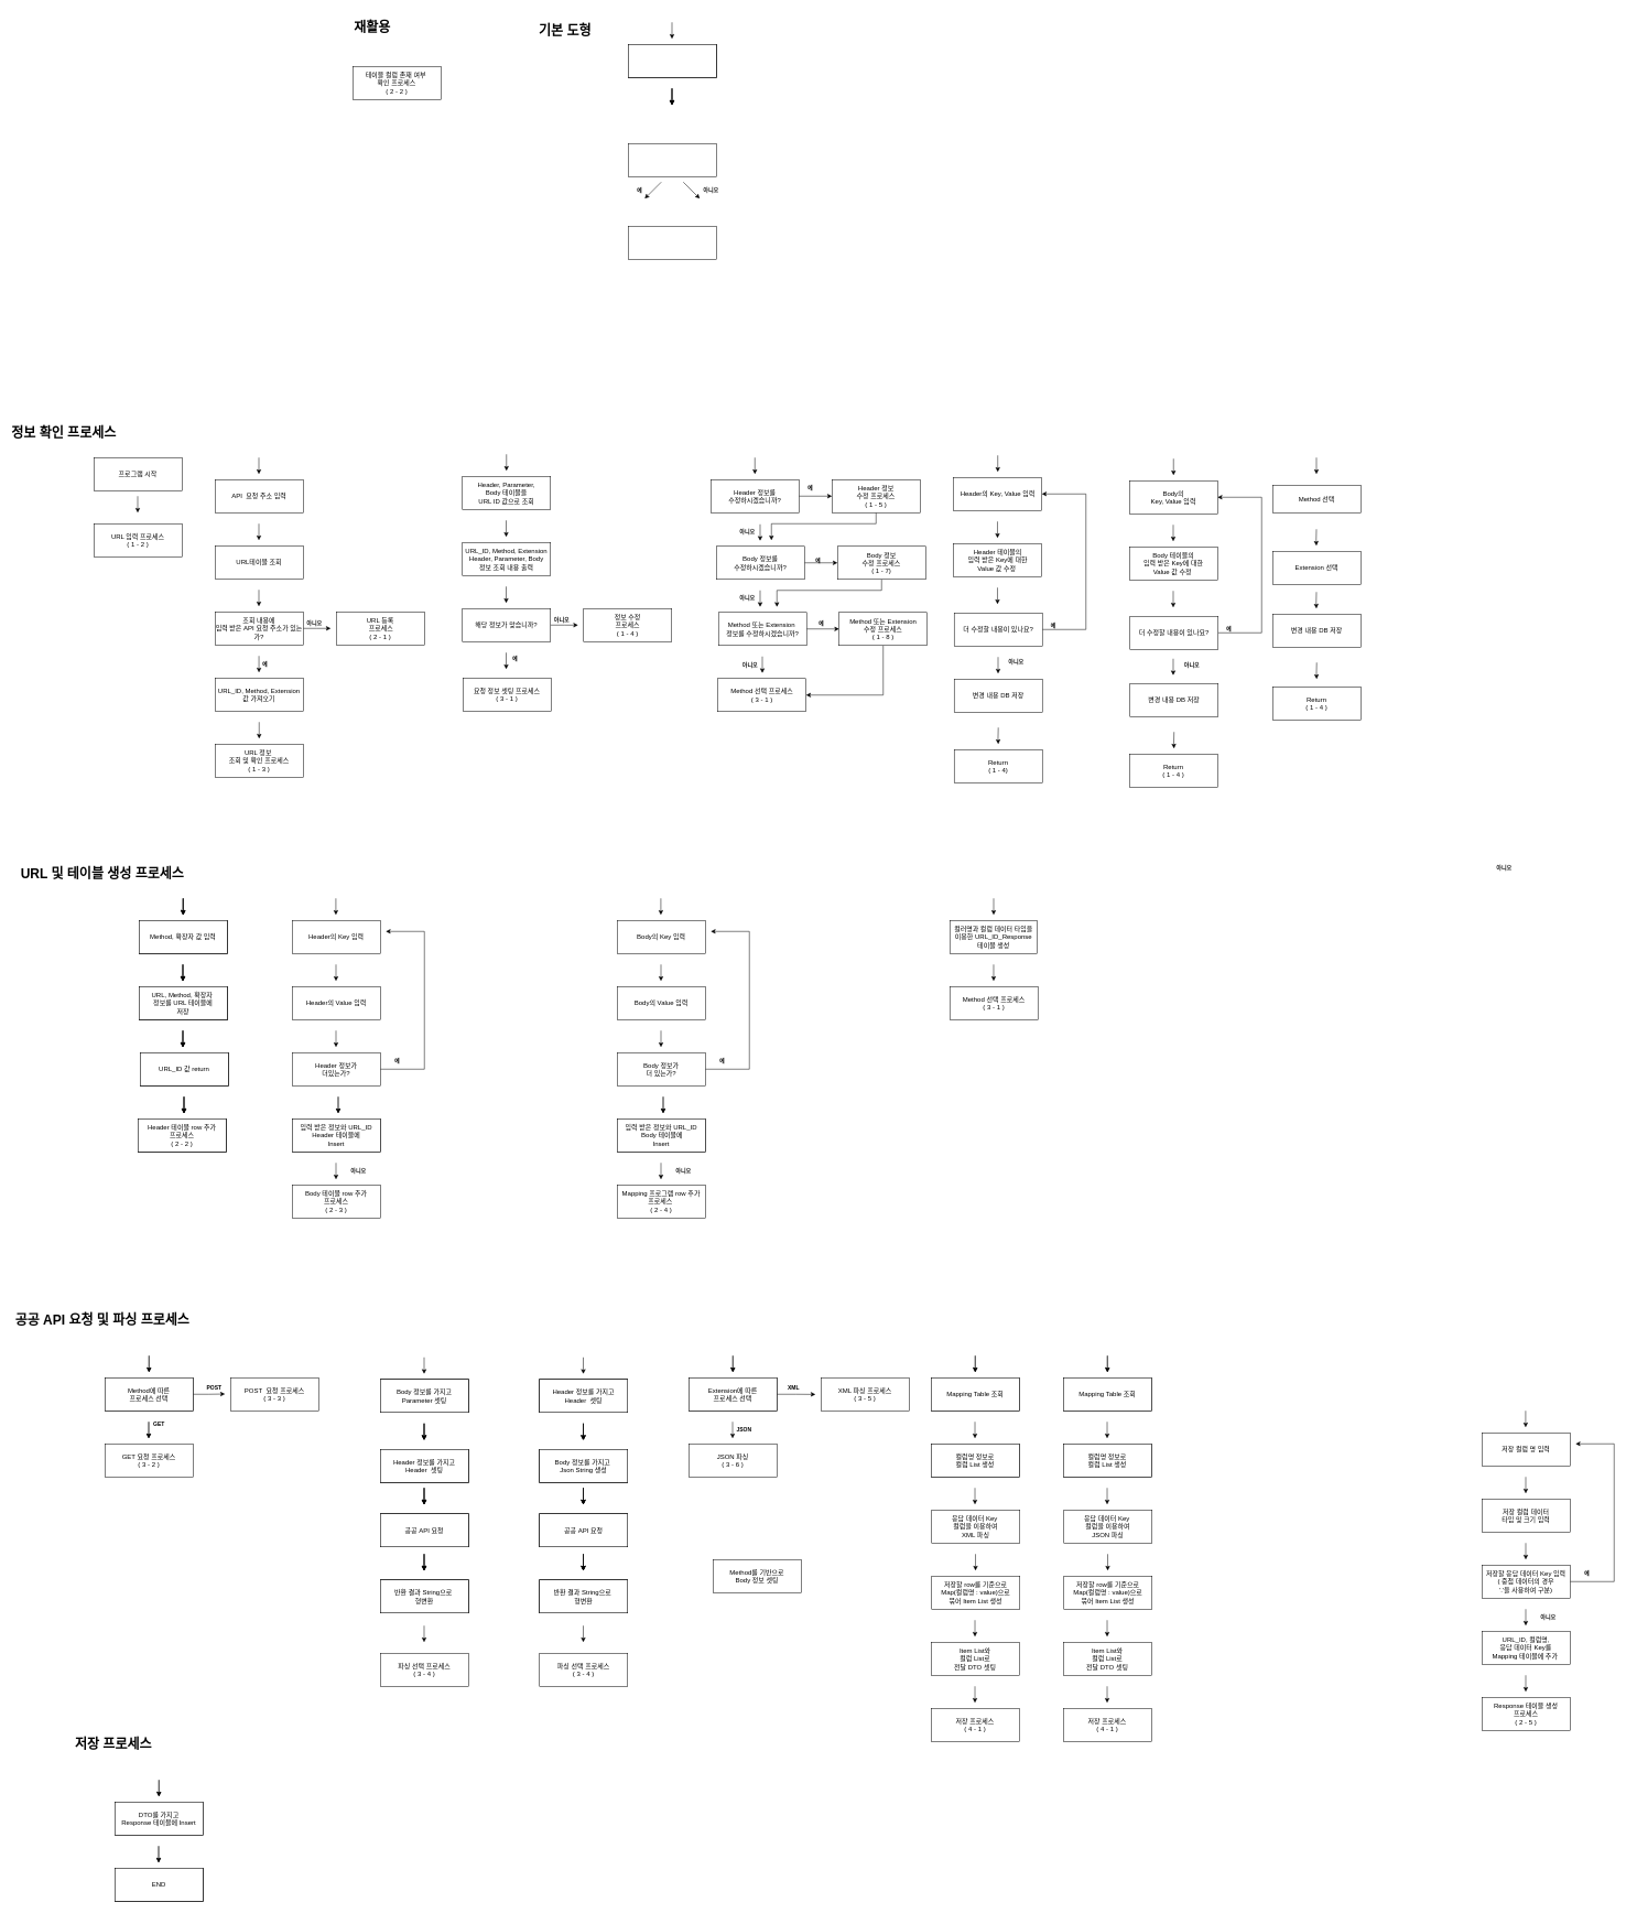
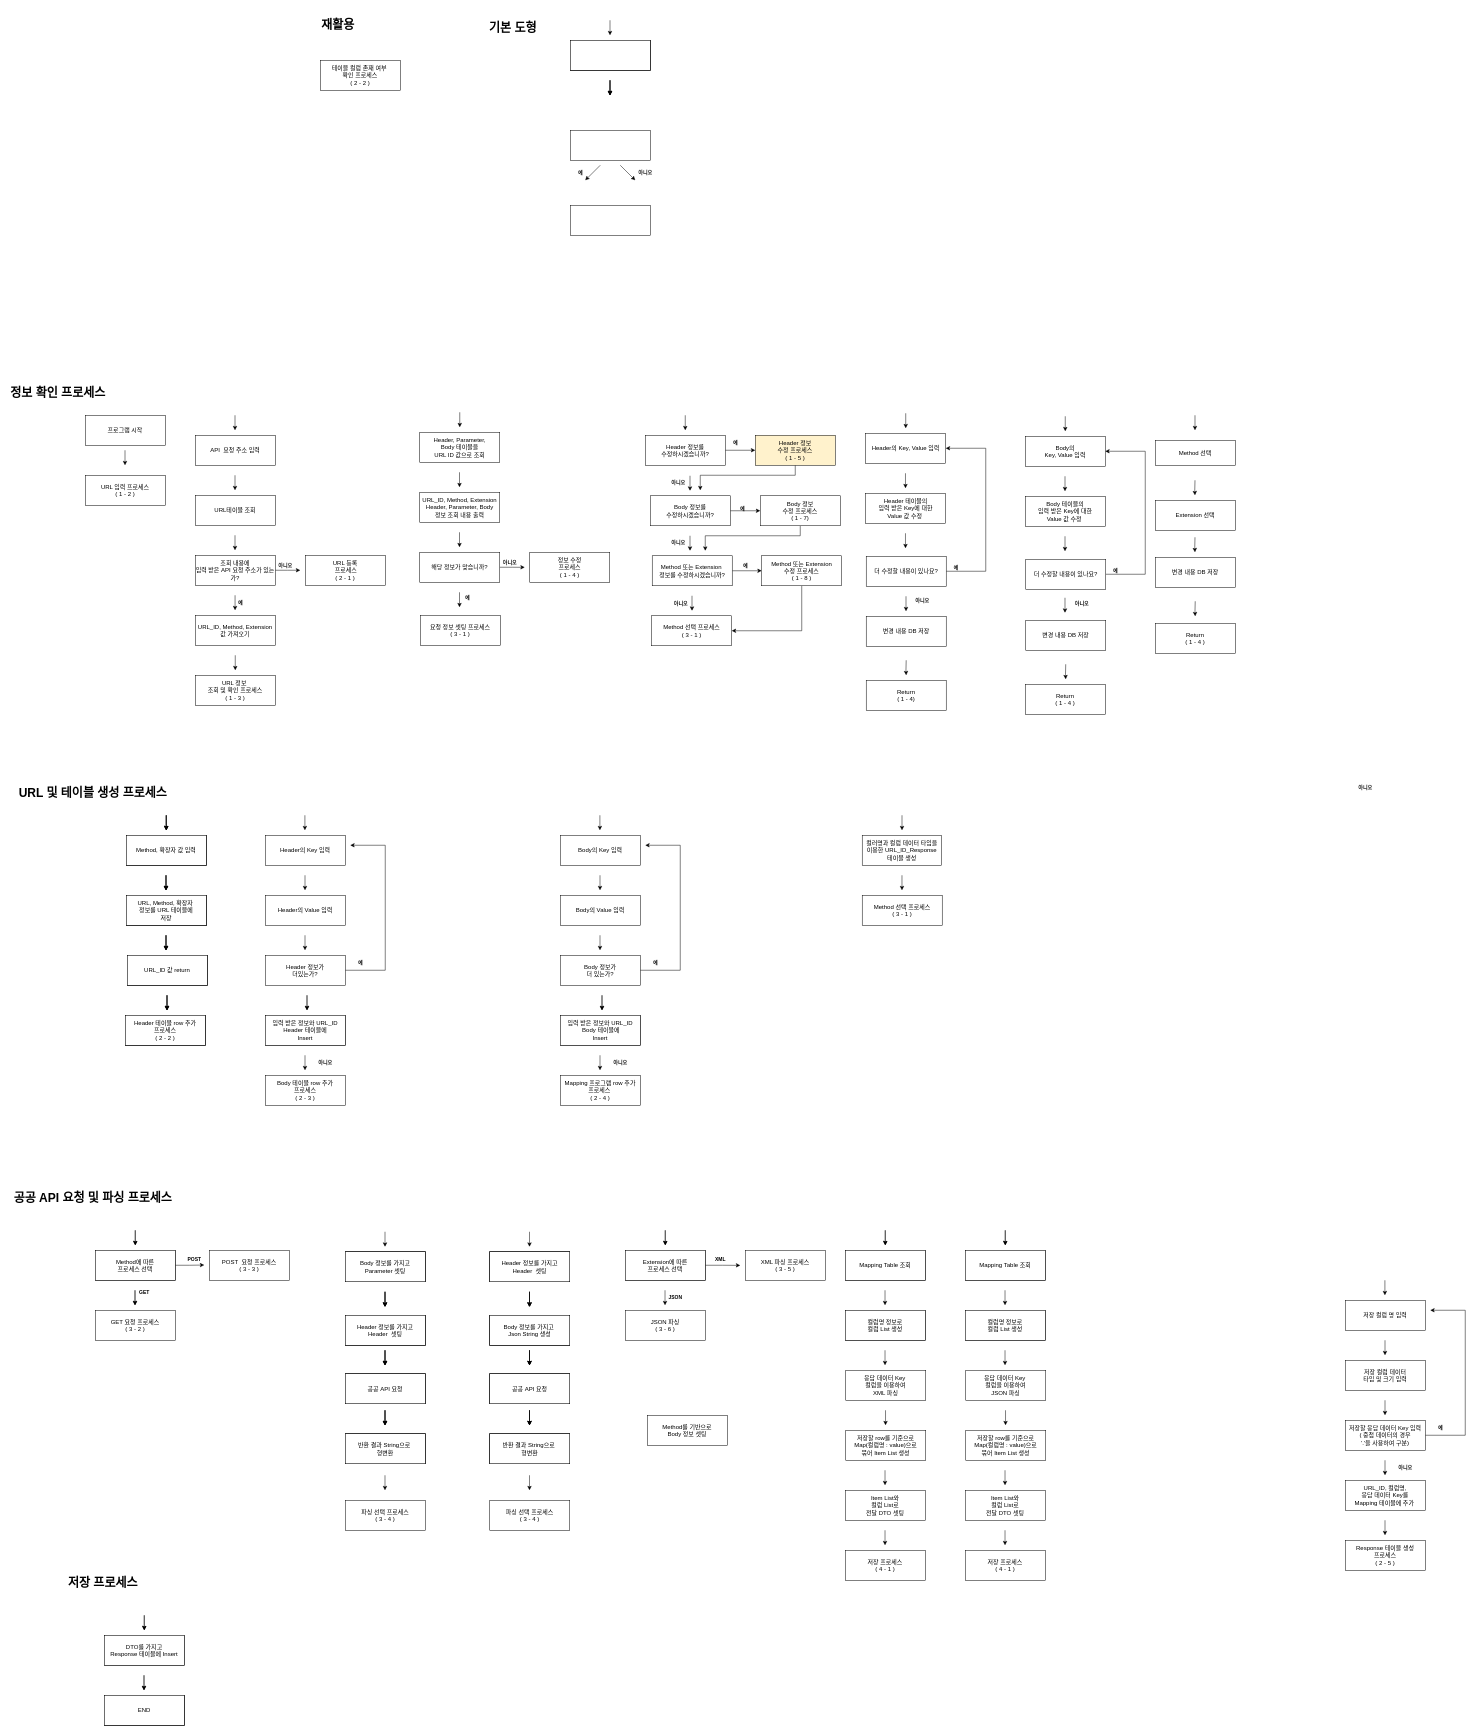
- <mxCell id="125" value="&lt;font style=&quot;vertical-align: inherit;&quot;&gt;&lt;font style=&quot;vertical-align: inherit;&quot;&gt;Header 정보&lt;br&gt;수정 프로세스&lt;br&gt;( 1 - 5 )&lt;br&gt;&lt;/font&gt;&lt;/font&gt;" style="rounded=0;whiteSpace=wrap;html=1;" parent="1" vertex="1"><mxGeometry x="1510" y="870" width="160" height="60" as="geometry" /></mxCell>
+ <mxCell id="125" value="&lt;font style=&quot;vertical-align: inherit;&quot;&gt;&lt;font style=&quot;vertical-align: inherit;&quot;&gt;Header 정보&lt;br&gt;수정 프로세스&lt;br&gt;( 1 - 5 )&lt;br&gt;&lt;/font&gt;&lt;/font&gt;" style="rounded=0;whiteSpace=wrap;html=1;fillColor=#fff2cc;" parent="1" vertex="1"><mxGeometry x="1510" y="870" width="160" height="60" as="geometry" /></mxCell>
